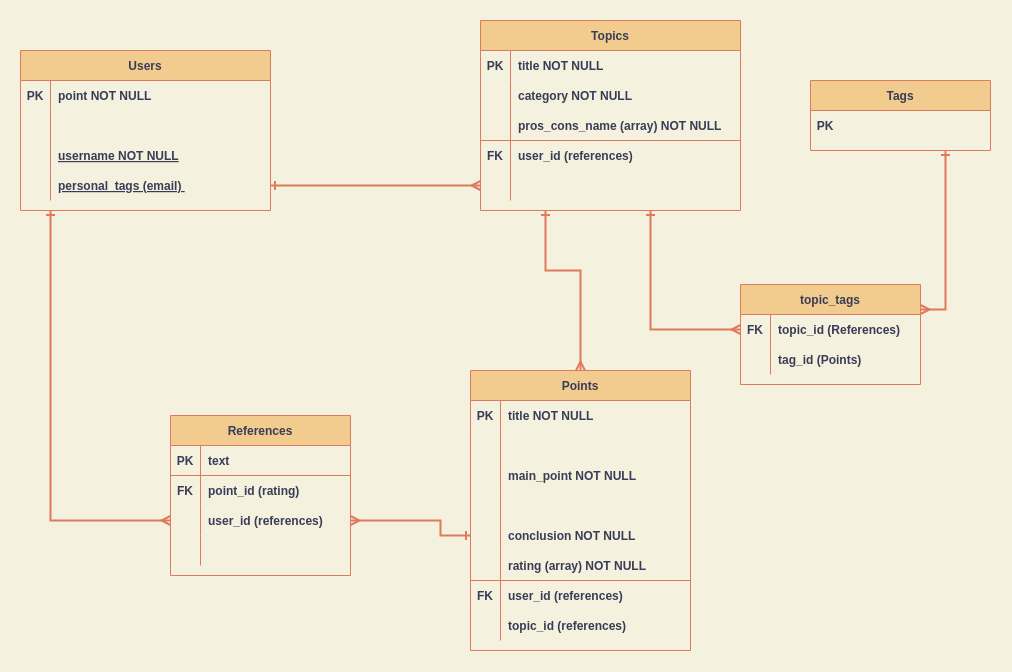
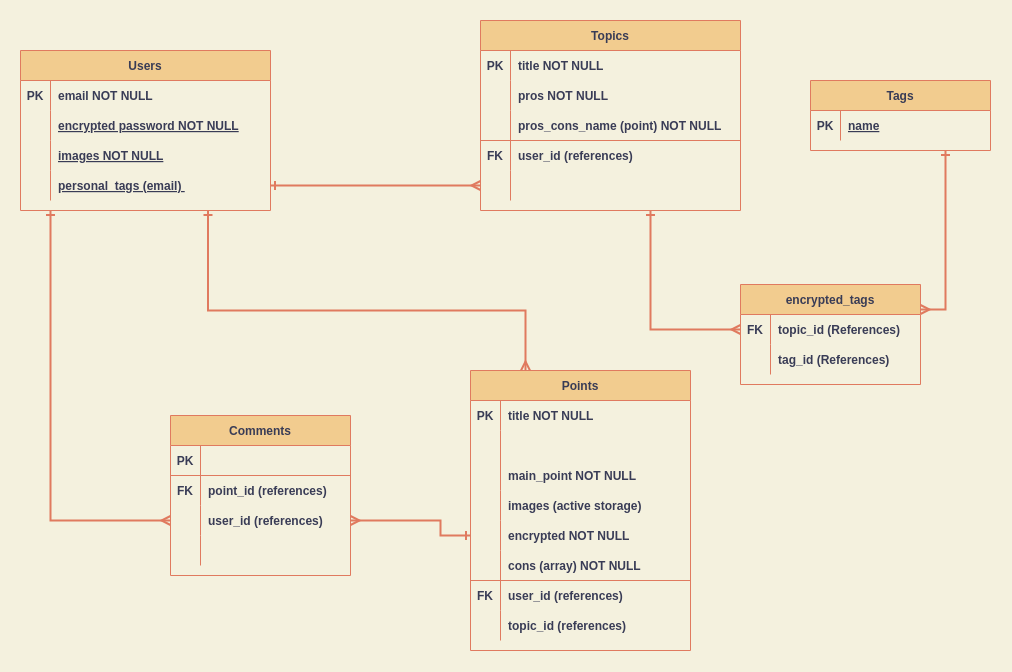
- <mxCell id="42" value="point NOT NULL" style="shape=partialRectangle;connectable=0;fillColor=none;top=0;left=0;bottom=0;right=0;align=left;spacingLeft=6;fontStyle=1;overflow=hidden;strokeColor=#E07A5F;fontColor=#393C56;" vertex="1" parent="40"><mxGeometry x="30" width="220" height="30" as="geometry" /></mxCell>
+ <mxCell id="42" value="email NOT NULL" style="shape=partialRectangle;connectable=0;fillColor=none;top=0;left=0;bottom=0;right=0;align=left;spacingLeft=6;fontStyle=1;overflow=hidden;strokeColor=#E07A5F;fontColor=#393C56;" vertex="1" parent="40"><mxGeometry x="30" width="220" height="30" as="geometry" /></mxCell>
- <mxCell id="69" value="category NOT NULL" style="shape=partialRectangle;connectable=0;fillColor=none;top=0;left=0;bottom=0;right=0;align=left;spacingLeft=6;fontStyle=1;overflow=hidden;strokeColor=#E07A5F;fontColor=#393C56;" vertex="1" parent="67"><mxGeometry x="30" width="230" height="30" as="geometry" /></mxCell>
+ <mxCell id="69" value="pros NOT NULL" style="shape=partialRectangle;connectable=0;fillColor=none;top=0;left=0;bottom=0;right=0;align=left;spacingLeft=6;fontStyle=1;overflow=hidden;strokeColor=#E07A5F;fontColor=#393C56;" vertex="1" parent="67"><mxGeometry x="30" width="230" height="30" as="geometry" /></mxCell>
+ <mxCell id="45" value="encrypted password NOT NULL" style="shape=partialRectangle;connectable=0;fillColor=none;top=0;left=0;bottom=0;right=0;align=left;spacingLeft=6;fontStyle=5;overflow=hidden;strokeColor=#E07A5F;fontColor=#393C56;" vertex="1" parent="43"><mxGeometry x="30" width="220" height="30" as="geometry" /></mxCell>
- <mxCell id="72" value="pros_cons_name (array) NOT NULL" style="shape=partialRectangle;connectable=0;fillColor=none;top=0;left=0;bottom=0;right=0;align=left;spacingLeft=6;fontStyle=1;overflow=hidden;strokeColor=#E07A5F;fontColor=#393C56;" vertex="1" parent="70"><mxGeometry x="30" width="230" height="30" as="geometry" /></mxCell>
+ <mxCell id="72" value="pros_cons_name (point) NOT NULL" style="shape=partialRectangle;connectable=0;fillColor=none;top=0;left=0;bottom=0;right=0;align=left;spacingLeft=6;fontStyle=1;overflow=hidden;strokeColor=#E07A5F;fontColor=#393C56;" vertex="1" parent="70"><mxGeometry x="30" width="230" height="30" as="geometry" /></mxCell>
+ <mxCell id="55" value="name" style="shape=partialRectangle;connectable=0;fillColor=none;top=0;left=0;bottom=0;right=0;align=left;spacingLeft=6;fontStyle=5;overflow=hidden;fontColor=#393C56;strokeColor=none;" vertex="1" parent="53"><mxGeometry x="30" width="150" height="30" as="geometry" /></mxCell>
- <mxCell id="48" value="username NOT NULL" style="shape=partialRectangle;connectable=0;fillColor=none;top=0;left=0;bottom=0;right=0;align=left;spacingLeft=6;fontStyle=5;overflow=hidden;strokeColor=#E07A5F;fontColor=#393C56;" vertex="1" parent="46"><mxGeometry x="30" width="220" height="30" as="geometry" /></mxCell>
+ <mxCell id="48" value="images NOT NULL" style="shape=partialRectangle;connectable=0;fillColor=none;top=0;left=0;bottom=0;right=0;align=left;spacingLeft=6;fontStyle=5;overflow=hidden;strokeColor=#E07A5F;fontColor=#393C56;" vertex="1" parent="46"><mxGeometry x="30" width="220" height="30" as="geometry" /></mxCell>
- <mxCell id="85" value="" style="endArrow=ERmany;html=1;rounded=0;strokeColor=#E07A5F;fillColor=#F2CC8F;fontColor=#393C56;edgeStyle=orthogonalEdgeStyle;entryX=0.5;entryY=0;entryDx=0;entryDy=0;startArrow=ERone;startFill=0;endFill=0;strokeWidth=2;exitX=0.25;exitY=1;exitDx=0;exitDy=0;" edge="1" parent="1" source="63" target="2"><mxGeometry relative="1" as="geometry"><mxPoint x="515" y="270" as="sourcePoint" /><mxPoint x="725" y="270" as="targetPoint" /><Array as="points"><mxPoint x="545" y="270" /><mxPoint x="580" y="270" /></Array></mxGeometry></mxCell>
- <mxCell id="56" value="topic_tags" style="shape=table;startSize=30;container=1;collapsible=1;childLayout=tableLayout;fixedRows=1;rowLines=0;fontStyle=1;align=center;resizeLast=1;fillColor=#F2CC8F;strokeColor=#E07A5F;fontColor=#393C56;" vertex="1" parent="1"><mxGeometry x="740" y="284" width="180" height="100" as="geometry" /></mxCell>
+ <mxCell id="56" value="encrypted_tags" style="shape=table;startSize=30;container=1;collapsible=1;childLayout=tableLayout;fixedRows=1;rowLines=0;fontStyle=1;align=center;resizeLast=1;fillColor=#F2CC8F;strokeColor=#E07A5F;fontColor=#393C56;" vertex="1" parent="1"><mxGeometry x="740" y="284" width="180" height="100" as="geometry" /></mxCell>
+ <mxCell id="83" value="" style="endArrow=ERmany;html=1;rounded=0;strokeColor=#E07A5F;fillColor=#F2CC8F;fontColor=#393C56;edgeStyle=orthogonalEdgeStyle;entryX=0.25;entryY=0;entryDx=0;entryDy=0;startArrow=ERone;startFill=0;endFill=0;strokeWidth=2;exitX=0.75;exitY=1;exitDx=0;exitDy=0;" edge="1" parent="1" source="39" target="2"><mxGeometry relative="1" as="geometry"><mxPoint x="340" y="220" as="sourcePoint" /><mxPoint x="460" y="530" as="targetPoint" /><Array as="points"><mxPoint x="207" y="310" /><mxPoint x="525" y="310" /></Array></mxGeometry></mxCell>
- <mxCell id="62" value="tag_id (Points)" style="shape=partialRectangle;connectable=0;fillColor=none;top=0;left=0;bottom=0;right=0;align=left;spacingLeft=6;overflow=hidden;strokeColor=#E07A5F;fontColor=#393C56;fontStyle=1" vertex="1" parent="60"><mxGeometry x="30" width="150" height="30" as="geometry" /></mxCell>
+ <mxCell id="62" value="tag_id (References)" style="shape=partialRectangle;connectable=0;fillColor=none;top=0;left=0;bottom=0;right=0;align=left;spacingLeft=6;overflow=hidden;strokeColor=#E07A5F;fontColor=#393C56;fontStyle=1" vertex="1" parent="60"><mxGeometry x="30" width="150" height="30" as="geometry" /></mxCell>
- <mxCell id="26" value="References" style="shape=table;startSize=30;container=1;collapsible=1;childLayout=tableLayout;fixedRows=1;rowLines=0;fontStyle=1;align=center;resizeLast=1;fillColor=#F2CC8F;strokeColor=#E07A5F;fontColor=#393C56;" vertex="1" parent="1"><mxGeometry x="170" y="415" width="180" height="160" as="geometry" /></mxCell>
+ <mxCell id="26" value="Comments" style="shape=table;startSize=30;container=1;collapsible=1;childLayout=tableLayout;fixedRows=1;rowLines=0;fontStyle=1;align=center;resizeLast=1;fillColor=#F2CC8F;strokeColor=#E07A5F;fontColor=#393C56;" vertex="1" parent="1"><mxGeometry x="170" y="415" width="180" height="160" as="geometry" /></mxCell>
- <mxCell id="29" value="text" style="shape=partialRectangle;connectable=0;fillColor=none;top=0;left=0;bottom=0;right=0;align=left;spacingLeft=6;fontStyle=1;overflow=hidden;strokeColor=#E07A5F;fontColor=#393C56;" vertex="1" parent="27"><mxGeometry x="30" width="150" height="30" as="geometry" /></mxCell>
- <mxCell id="32" value="point_id (rating)" style="shape=partialRectangle;connectable=0;fillColor=none;top=0;left=0;bottom=0;right=0;align=left;spacingLeft=6;overflow=hidden;strokeColor=#E07A5F;fontColor=#393C56;fontStyle=1" vertex="1" parent="30"><mxGeometry x="30" width="150" height="30" as="geometry" /></mxCell>
+ <mxCell id="32" value="point_id (references)" style="shape=partialRectangle;connectable=0;fillColor=none;top=0;left=0;bottom=0;right=0;align=left;spacingLeft=6;overflow=hidden;strokeColor=#E07A5F;fontColor=#393C56;fontStyle=1" vertex="1" parent="30"><mxGeometry x="30" width="150" height="30" as="geometry" /></mxCell>
+ <mxCell id="13" value="images (active storage)" style="shape=partialRectangle;connectable=0;fillColor=none;top=0;left=0;bottom=0;right=0;align=left;spacingLeft=6;fontStyle=1;overflow=hidden;strokeColor=#E07A5F;fontColor=#393C56;" vertex="1" parent="11"><mxGeometry x="30" width="190" height="30" as="geometry" /></mxCell>
- <mxCell id="16" value="conclusion NOT NULL" style="shape=partialRectangle;connectable=0;fillColor=none;top=0;left=0;bottom=0;right=0;align=left;spacingLeft=6;fontStyle=1;overflow=hidden;strokeColor=#E07A5F;fontColor=#393C56;" vertex="1" parent="14"><mxGeometry x="30" width="190" height="30" as="geometry" /></mxCell>
+ <mxCell id="16" value="encrypted NOT NULL" style="shape=partialRectangle;connectable=0;fillColor=none;top=0;left=0;bottom=0;right=0;align=left;spacingLeft=6;fontStyle=1;overflow=hidden;strokeColor=#E07A5F;fontColor=#393C56;" vertex="1" parent="14"><mxGeometry x="30" width="190" height="30" as="geometry" /></mxCell>
- <mxCell id="19" value="rating (array) NOT NULL" style="shape=partialRectangle;connectable=0;fillColor=none;top=0;left=0;bottom=0;right=0;align=left;spacingLeft=6;fontStyle=1;overflow=hidden;strokeColor=#E07A5F;fontColor=#393C56;" vertex="1" parent="17"><mxGeometry x="30" width="190" height="30" as="geometry" /></mxCell>
+ <mxCell id="19" value="cons (array) NOT NULL" style="shape=partialRectangle;connectable=0;fillColor=none;top=0;left=0;bottom=0;right=0;align=left;spacingLeft=6;fontStyle=1;overflow=hidden;strokeColor=#E07A5F;fontColor=#393C56;" vertex="1" parent="17"><mxGeometry x="30" width="190" height="30" as="geometry" /></mxCell>
